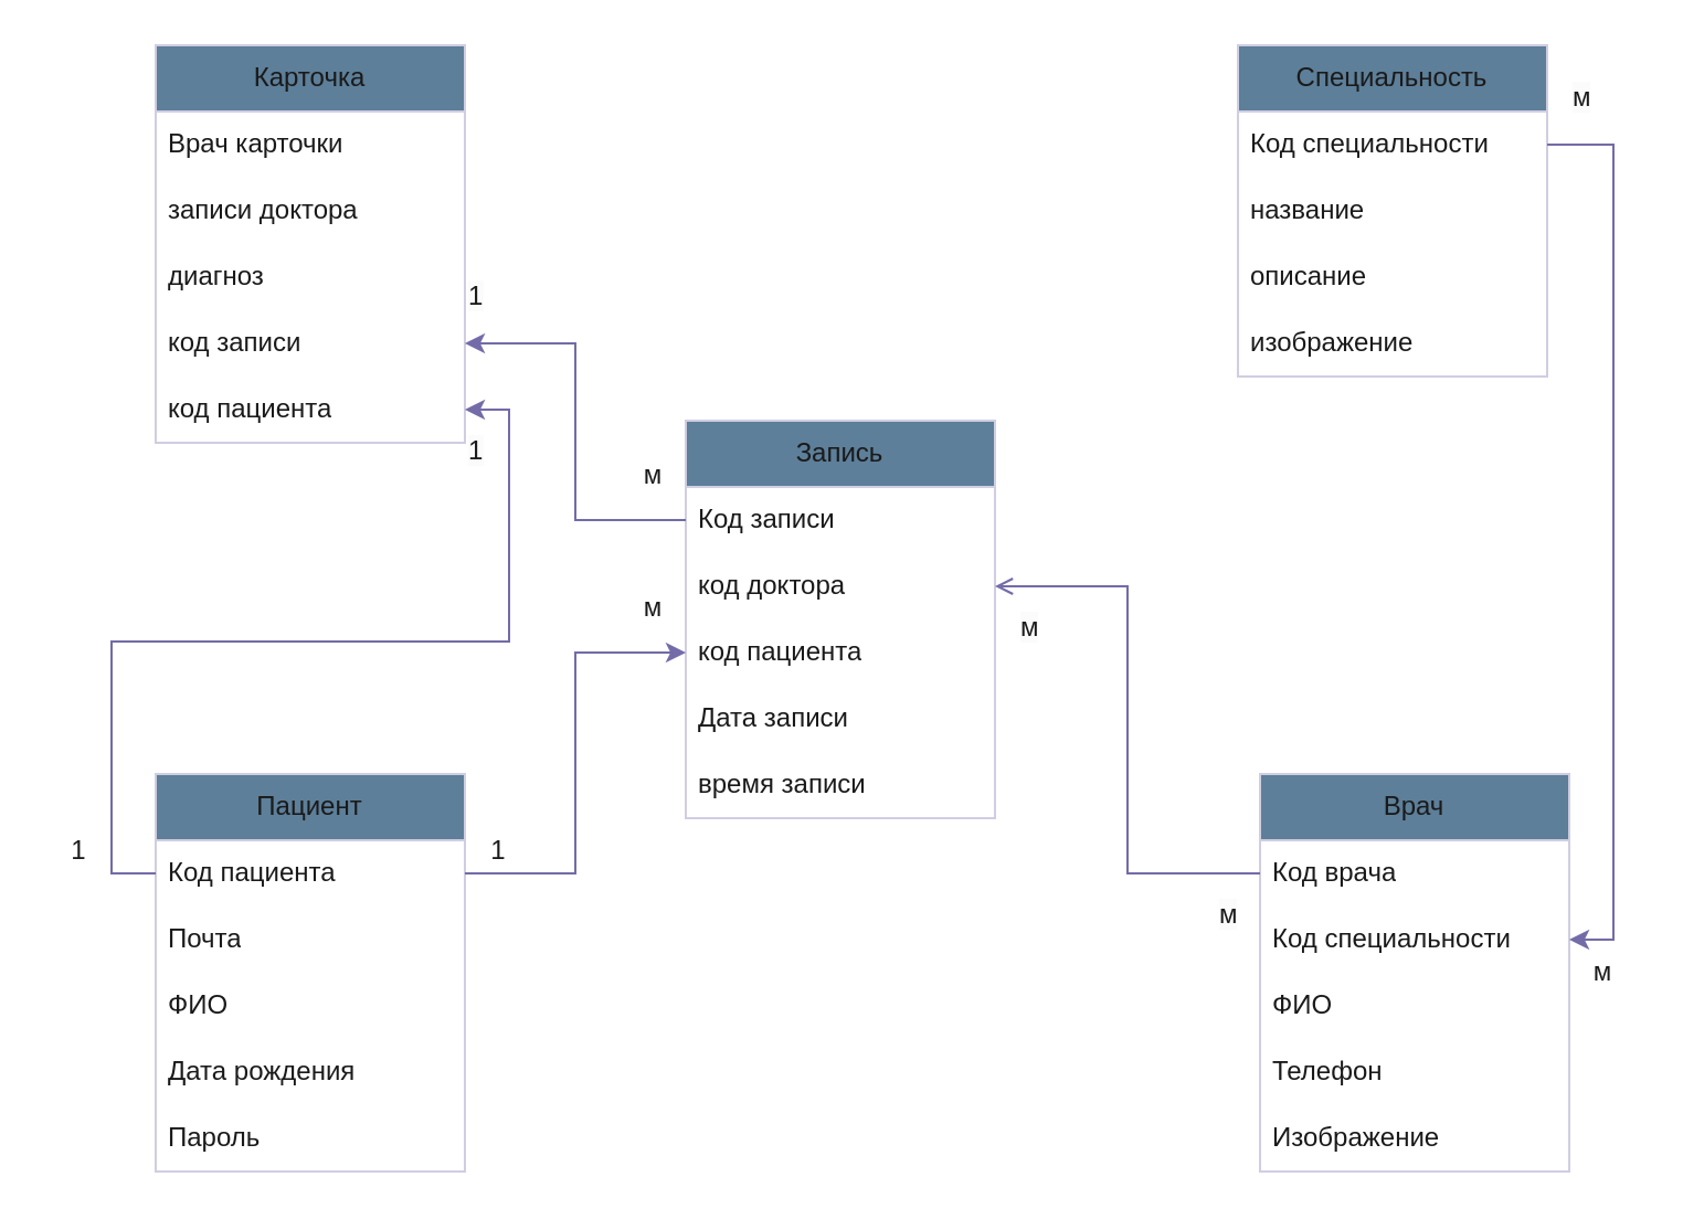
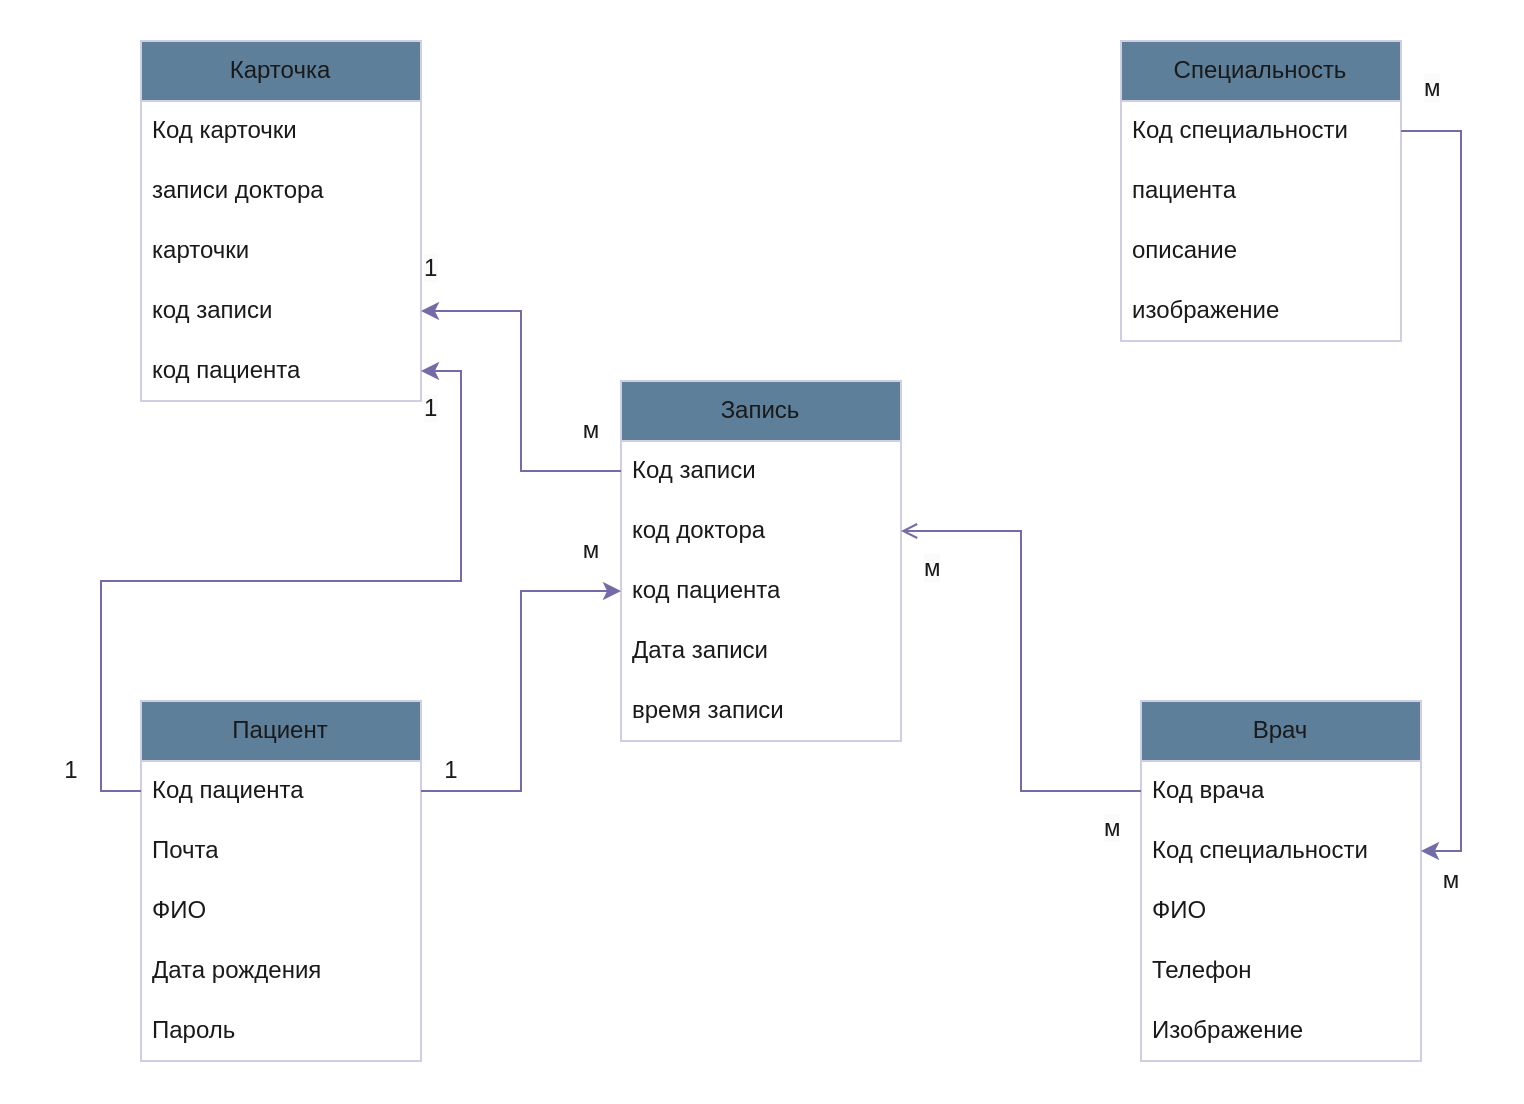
- <mxCell id="15" value="Врач карточки" style="text;strokeColor=none;fillColor=none;align=left;verticalAlign=middle;spacingLeft=4;spacingRight=4;overflow=hidden;points=[[0,0.5],[1,0.5]];portConstraint=eastwest;rotatable=0;whiteSpace=wrap;html=1;labelBackgroundColor=none;fontColor=#1A1A1A;" vertex="1" parent="14"><mxGeometry y="30" width="140" height="30" as="geometry" /></mxCell>
+ <mxCell id="15" value="Код карточки" style="text;strokeColor=none;fillColor=none;align=left;verticalAlign=middle;spacingLeft=4;spacingRight=4;overflow=hidden;points=[[0,0.5],[1,0.5]];portConstraint=eastwest;rotatable=0;whiteSpace=wrap;html=1;labelBackgroundColor=none;fontColor=#1A1A1A;" vertex="1" parent="14"><mxGeometry y="30" width="140" height="30" as="geometry" /></mxCell>
- <mxCell id="22" value="название" style="text;strokeColor=none;fillColor=none;align=left;verticalAlign=middle;spacingLeft=4;spacingRight=4;overflow=hidden;points=[[0,0.5],[1,0.5]];portConstraint=eastwest;rotatable=0;whiteSpace=wrap;html=1;labelBackgroundColor=none;fontColor=#1A1A1A;" vertex="1" parent="20"><mxGeometry y="60" width="140" height="30" as="geometry" /></mxCell>
+ <mxCell id="22" value="пациента" style="text;strokeColor=none;fillColor=none;align=left;verticalAlign=middle;spacingLeft=4;spacingRight=4;overflow=hidden;points=[[0,0.5],[1,0.5]];portConstraint=eastwest;rotatable=0;whiteSpace=wrap;html=1;labelBackgroundColor=none;fontColor=#1A1A1A;" vertex="1" parent="20"><mxGeometry y="60" width="140" height="30" as="geometry" /></mxCell>
- <mxCell id="17" value="диагноз" style="text;strokeColor=none;fillColor=none;align=left;verticalAlign=middle;spacingLeft=4;spacingRight=4;overflow=hidden;points=[[0,0.5],[1,0.5]];portConstraint=eastwest;rotatable=0;whiteSpace=wrap;html=1;labelBackgroundColor=none;fontColor=#1A1A1A;" vertex="1" parent="14"><mxGeometry y="90" width="140" height="30" as="geometry" /></mxCell>
+ <mxCell id="17" value="карточки" style="text;strokeColor=none;fillColor=none;align=left;verticalAlign=middle;spacingLeft=4;spacingRight=4;overflow=hidden;points=[[0,0.5],[1,0.5]];portConstraint=eastwest;rotatable=0;whiteSpace=wrap;html=1;labelBackgroundColor=none;fontColor=#1A1A1A;" vertex="1" parent="14"><mxGeometry y="90" width="140" height="30" as="geometry" /></mxCell>
